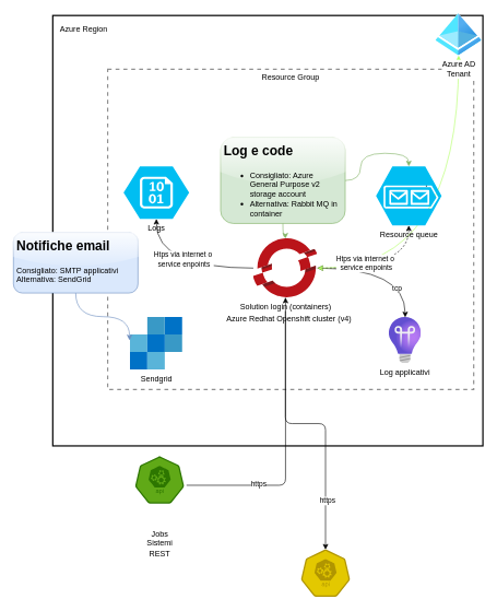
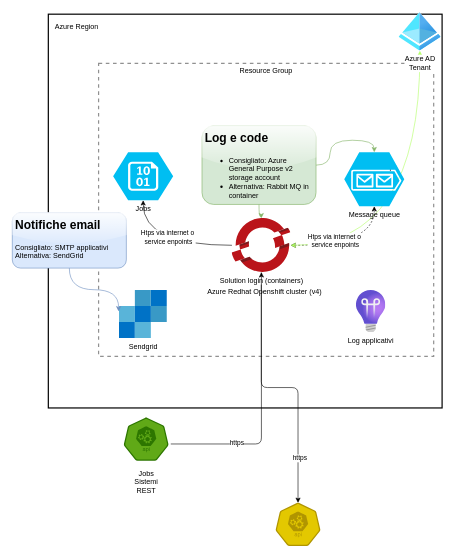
- <mxCell id="18" value="Logs" style="verticalLabelPosition=bottom;html=1;verticalAlign=top;align=center;strokeColor=none;fillColor=#00BEF2;shape=mxgraph.azure.storage_blob;" vertex="1" parent="1"><mxGeometry x="188" y="253" width="100" height="80" as="geometry" /></mxCell>
+ <mxCell id="18" value="Jobs" style="verticalLabelPosition=bottom;html=1;verticalAlign=top;align=center;strokeColor=none;fillColor=#00BEF2;shape=mxgraph.azure.storage_blob;" vertex="1" parent="1"><mxGeometry x="188" y="253" width="100" height="80" as="geometry" /></mxCell>
- <mxCell id="16" value="Resource queue" style="verticalLabelPosition=bottom;html=1;verticalAlign=top;align=center;strokeColor=none;fillColor=#00BEF2;shape=mxgraph.azure.storage_queue;" vertex="1" parent="1"><mxGeometry x="573" y="253" width="100" height="90" as="geometry" /></mxCell>
+ <mxCell id="16" value="Message queue" style="verticalLabelPosition=bottom;html=1;verticalAlign=top;align=center;strokeColor=none;fillColor=#00BEF2;shape=mxgraph.azure.storage_queue;" vertex="1" parent="1"><mxGeometry x="573" y="253" width="100" height="90" as="geometry" /></mxCell>
- <mxCell id="8" style="edgeStyle=orthogonalEdgeStyle;curved=1;rounded=0;orthogonalLoop=1;jettySize=auto;html=1;startArrow=none;startFill=0;" edge="1" parent="1" source="15" target="19"><mxGeometry relative="1" as="geometry" /></mxCell>
- <mxCell id="9" value="tcp" style="edgeLabel;html=1;align=center;verticalAlign=middle;resizable=0;points=[];" vertex="1" connectable="0" parent="8"><mxGeometry x="0.569" y="-13" relative="1" as="geometry"><mxPoint as="offset" /></mxGeometry></mxCell>
- <mxCell id="31" value="Jobs&lt;br&gt;Sistemi&lt;br&gt;REST" style="text;html=1;align=center;verticalAlign=middle;resizable=0;points=[];autosize=1;strokeColor=none;" vertex="1" parent="1"><mxGeometry x="218.5" y="805" width="49" height="46" as="geometry" /></mxCell>
+ <mxCell id="31" value="Jobs&lt;br&gt;Sistemi&lt;br&gt;REST" style="text;html=1;align=center;verticalAlign=middle;resizable=0;points=[];autosize=1;strokeColor=none;" vertex="1" parent="1"><mxGeometry x="218.5" y="780" width="49" height="46" as="geometry" /></mxCell>
